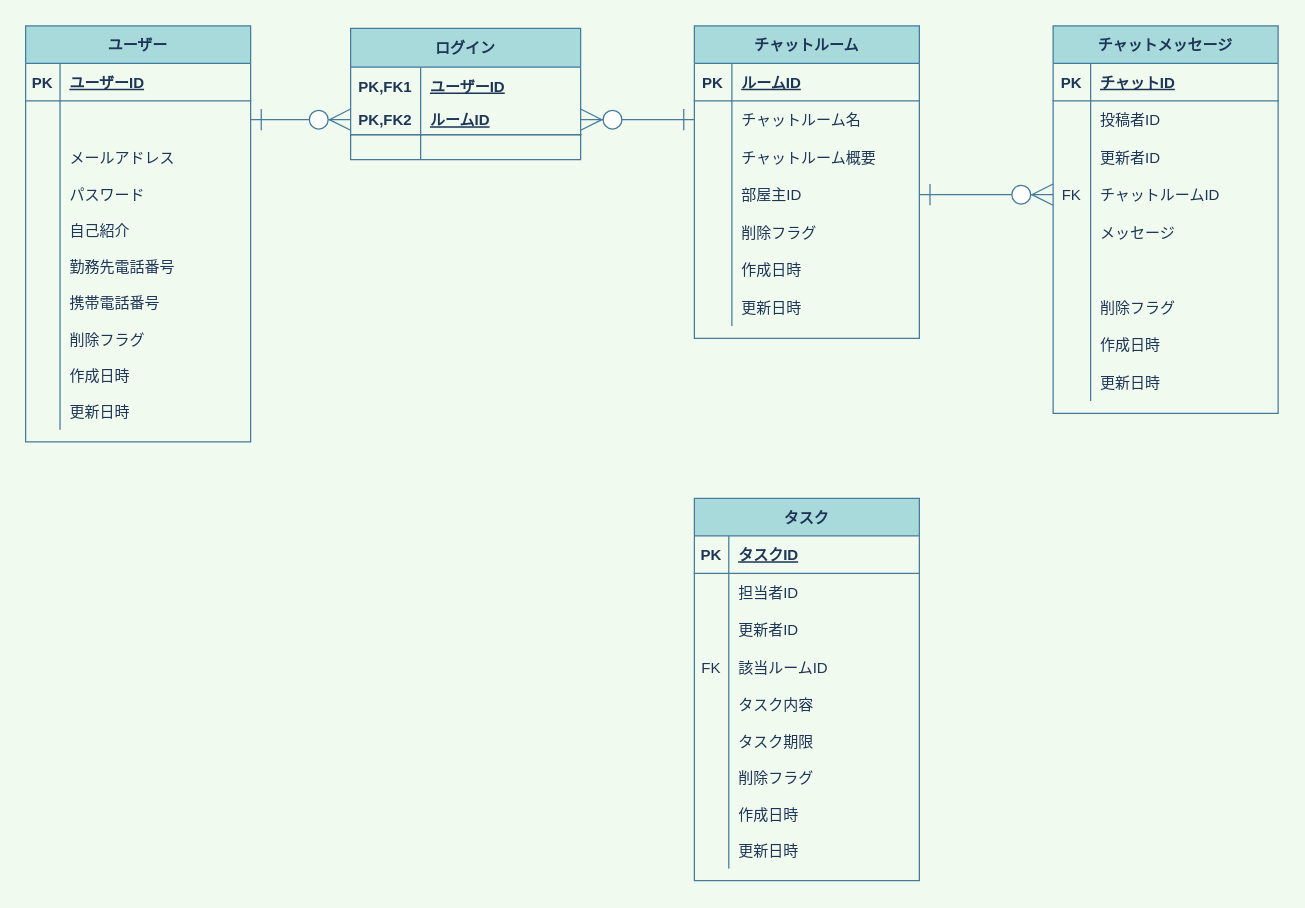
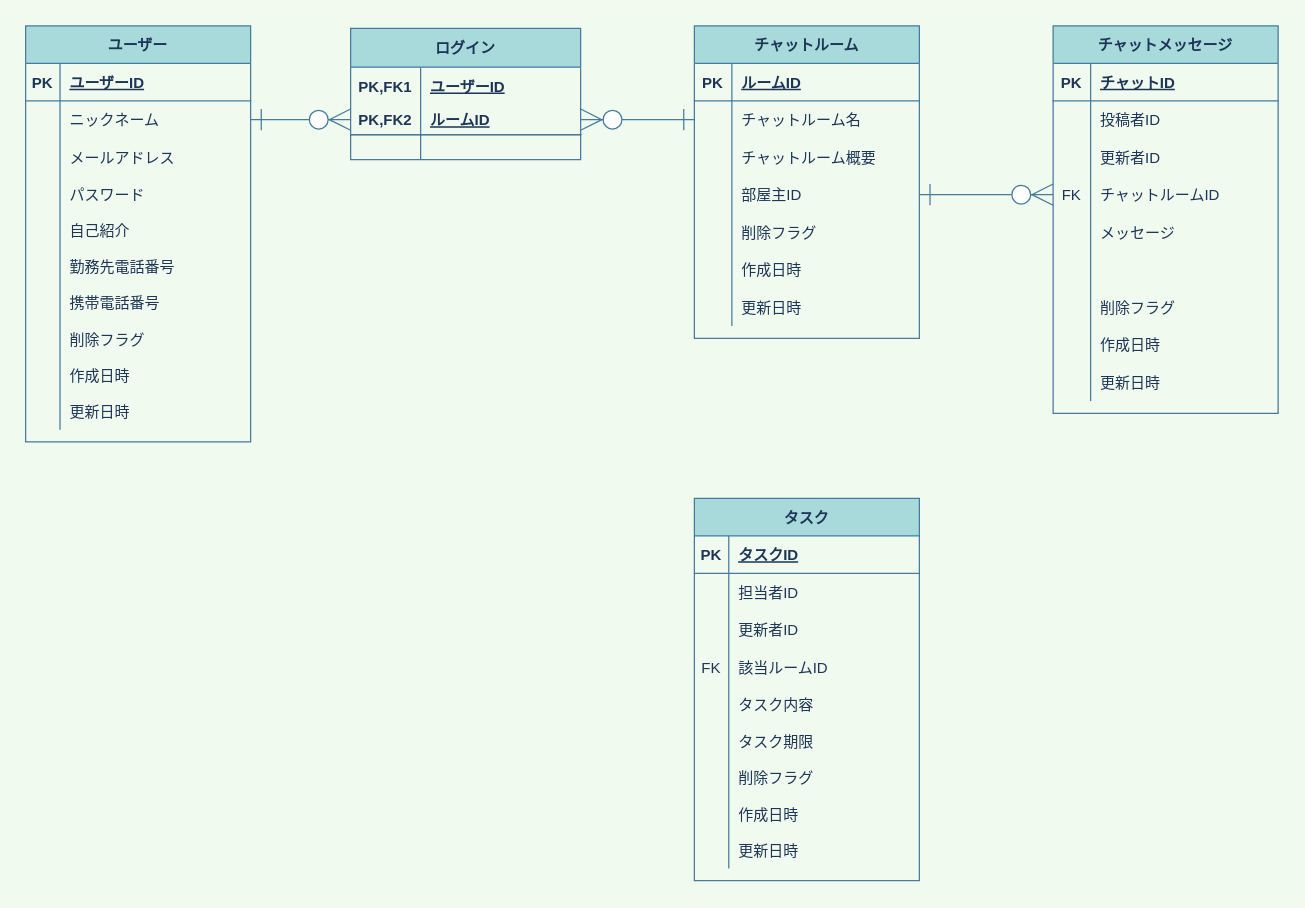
+ <mxCell id="86" value="ニックネーム" style="shape=partialRectangle;connectable=0;fillColor=none;top=0;left=0;bottom=0;right=0;align=left;spacingLeft=6;overflow=hidden;strokeColor=#457B9D;fontColor=#1D3557;" vertex="1" parent="84"><mxGeometry x="27.522" width="152.478" height="30" as="geometry" /></mxCell>
